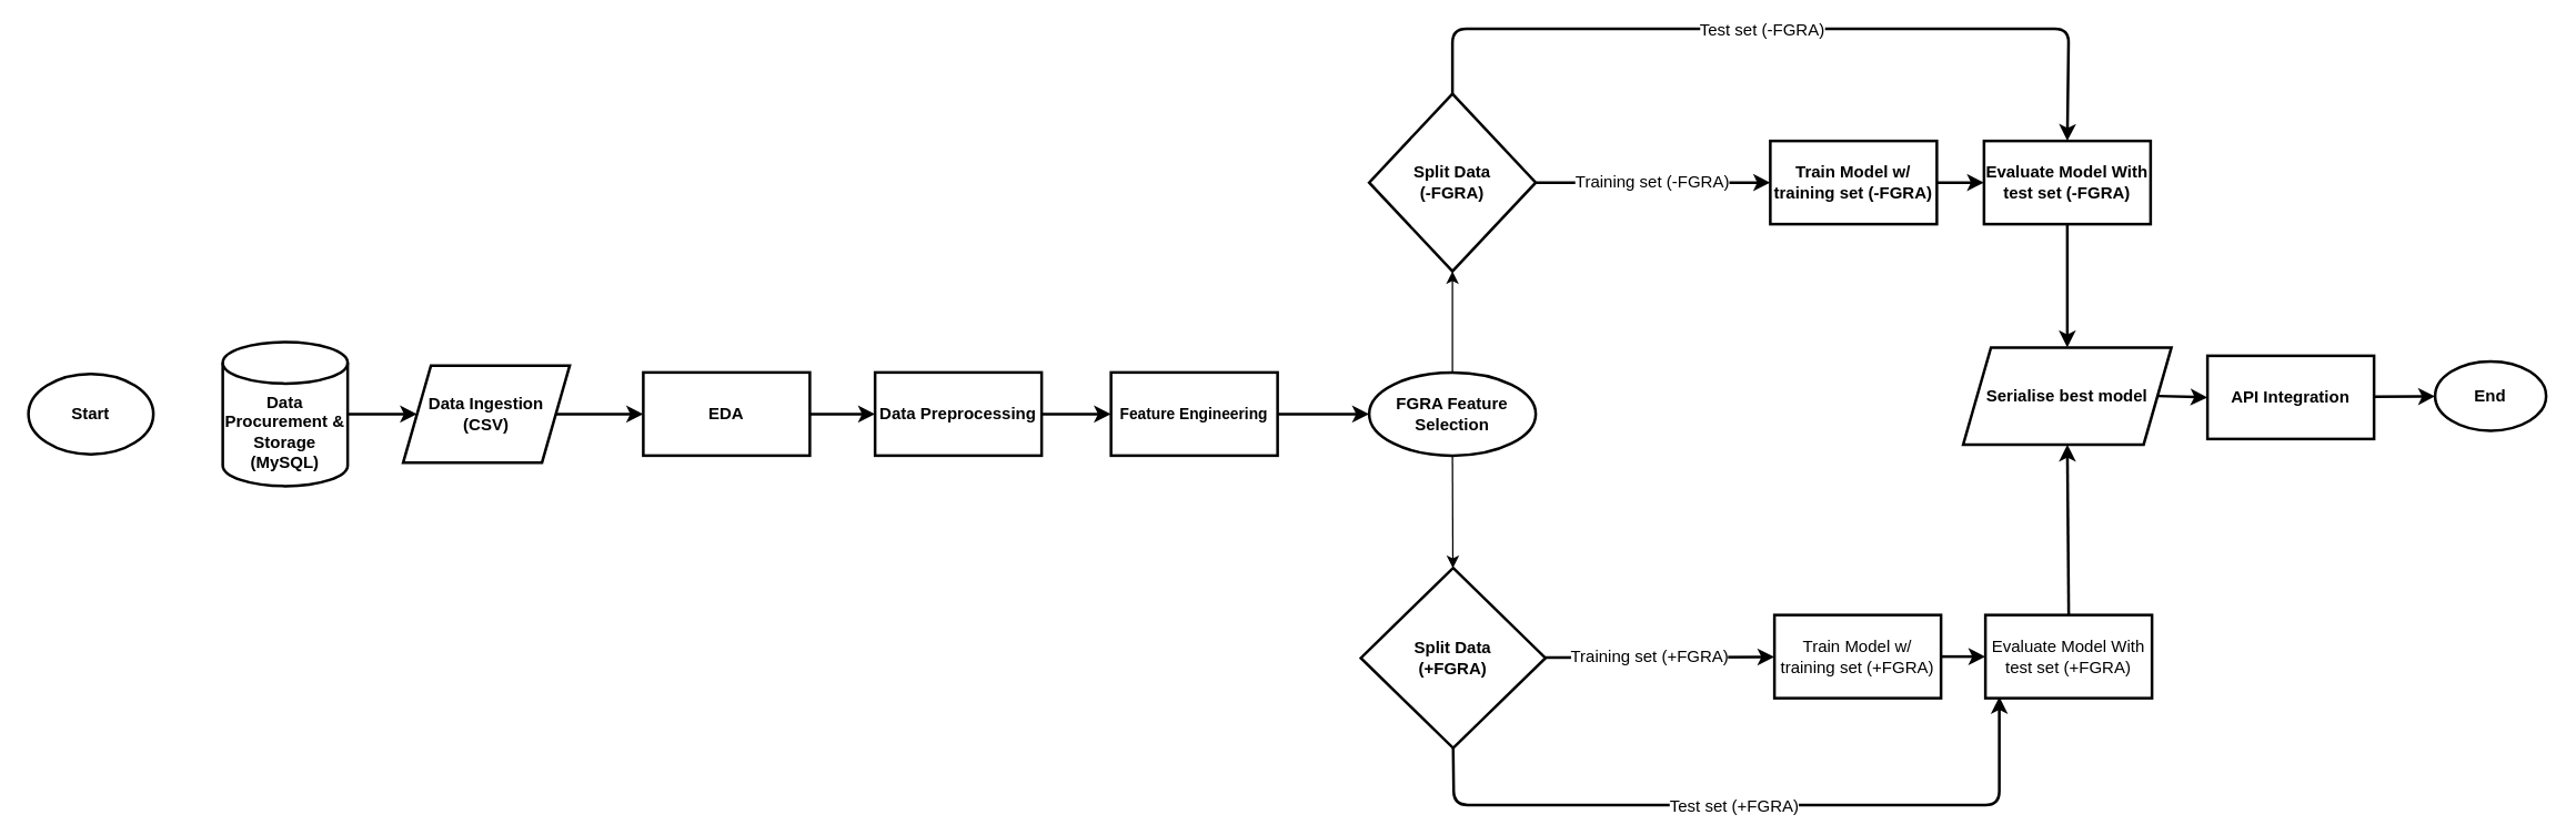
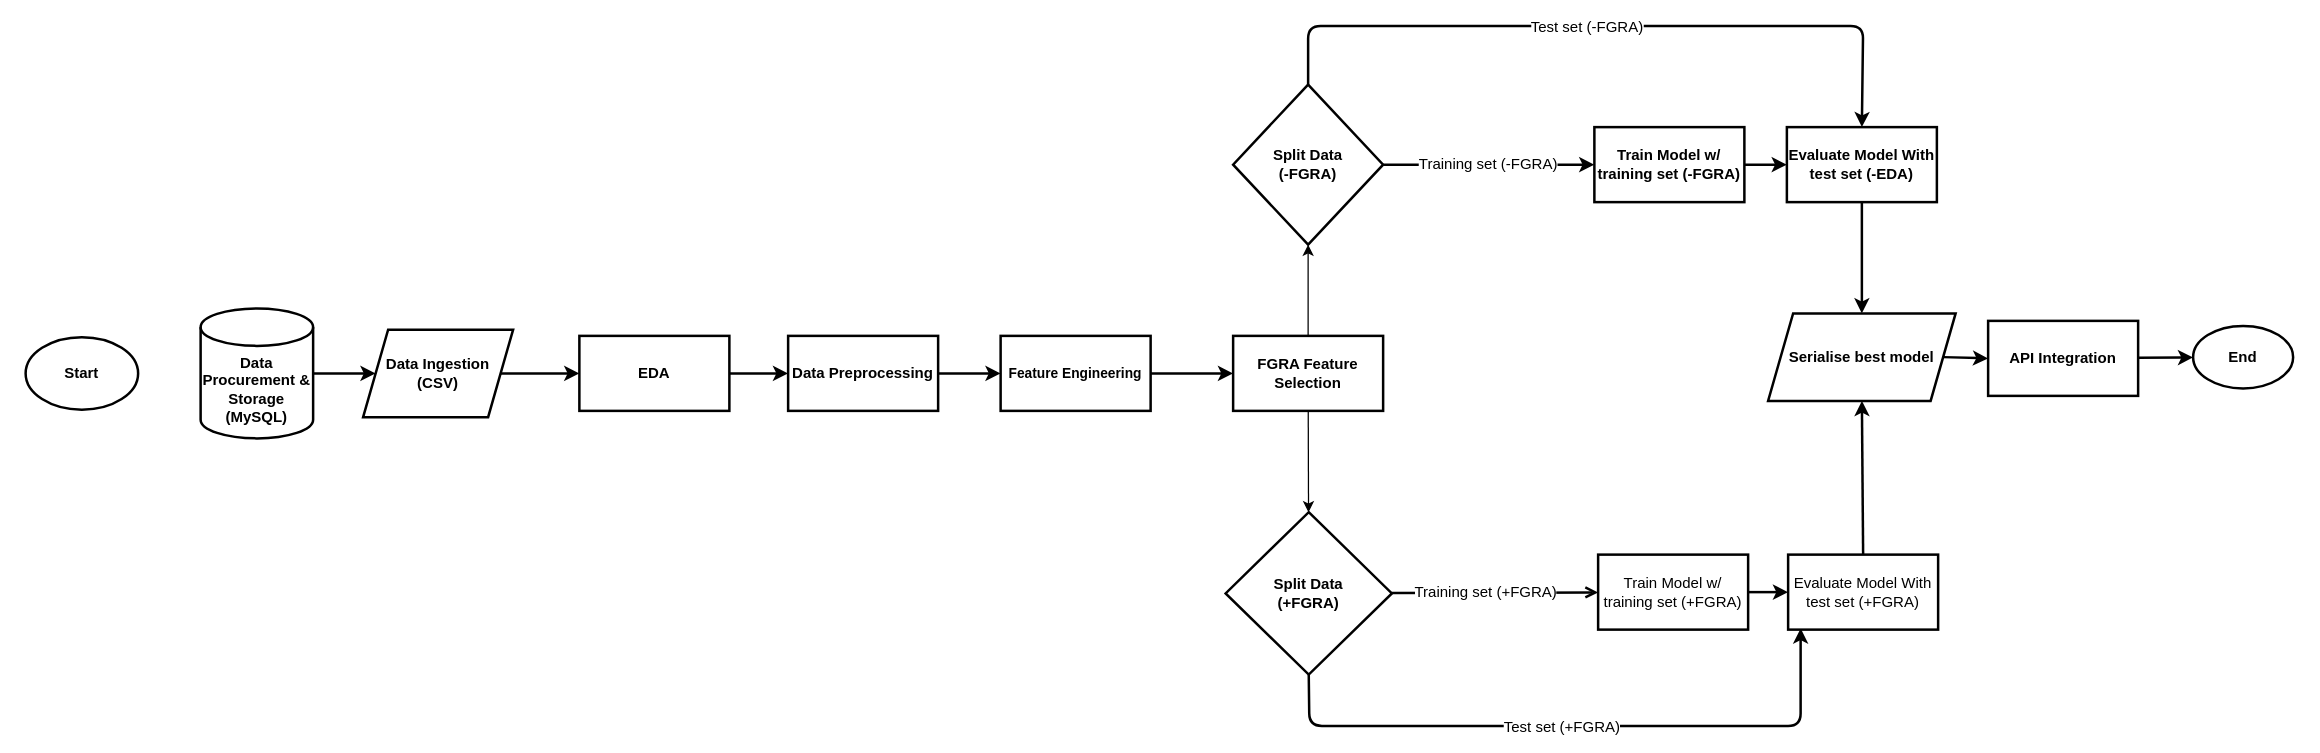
- <mxCell id="34" value="&lt;b&gt;&lt;font style=&quot;font-size: 12px;&quot;&gt;Evaluate Model With test set (-FGRA)&lt;/font&gt;&lt;/b&gt;" style="rounded=0;whiteSpace=wrap;html=1;strokeWidth=2;" vertex="1" parent="1"><mxGeometry x="1429" y="101" width="120" height="60" as="geometry" /></mxCell>
+ <mxCell id="34" value="&lt;b&gt;&lt;font style=&quot;font-size: 12px;&quot;&gt;Evaluate Model With test set (-EDA)&lt;/font&gt;&lt;/b&gt;" style="rounded=0;whiteSpace=wrap;html=1;strokeWidth=2;" vertex="1" parent="1"><mxGeometry x="1429" y="101" width="120" height="60" as="geometry" /></mxCell>
- <mxCell id="6" value="&lt;b&gt;FGRA Feature Selection&lt;/b&gt;" style="ellipse;whiteSpace=wrap;html=1;strokeWidth=2;" vertex="1" parent="1"><mxGeometry x="986" y="268" width="120" height="60" as="geometry" /></mxCell>
+ <mxCell id="6" value="&lt;b&gt;FGRA Feature Selection&lt;/b&gt;" style="rounded=0;whiteSpace=wrap;html=1;strokeWidth=2;" vertex="1" parent="1"><mxGeometry x="986" y="268" width="120" height="60" as="geometry" /></mxCell>
- <mxCell id="22" value="" style="edgeStyle=none;html=1;strokeWidth=2;" edge="1" parent="1" source="26" target="32"><mxGeometry relative="1" as="geometry" /></mxCell>
+ <mxCell id="22" value="" style="edgeStyle=none;html=1;strokeWidth=2;endArrow=open;" edge="1" parent="1" source="26" target="32"><mxGeometry relative="1" as="geometry" /></mxCell>
